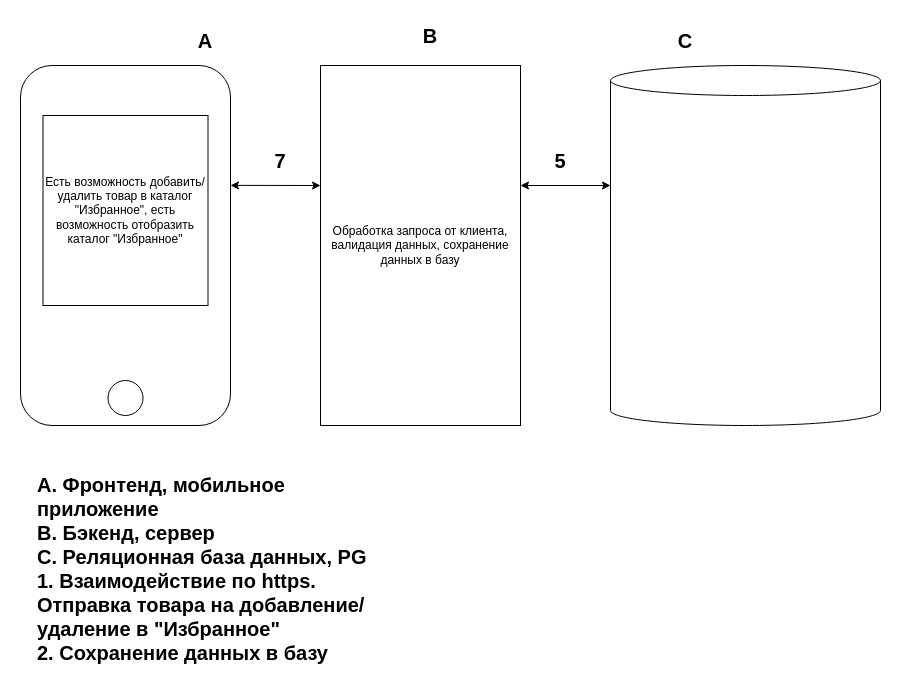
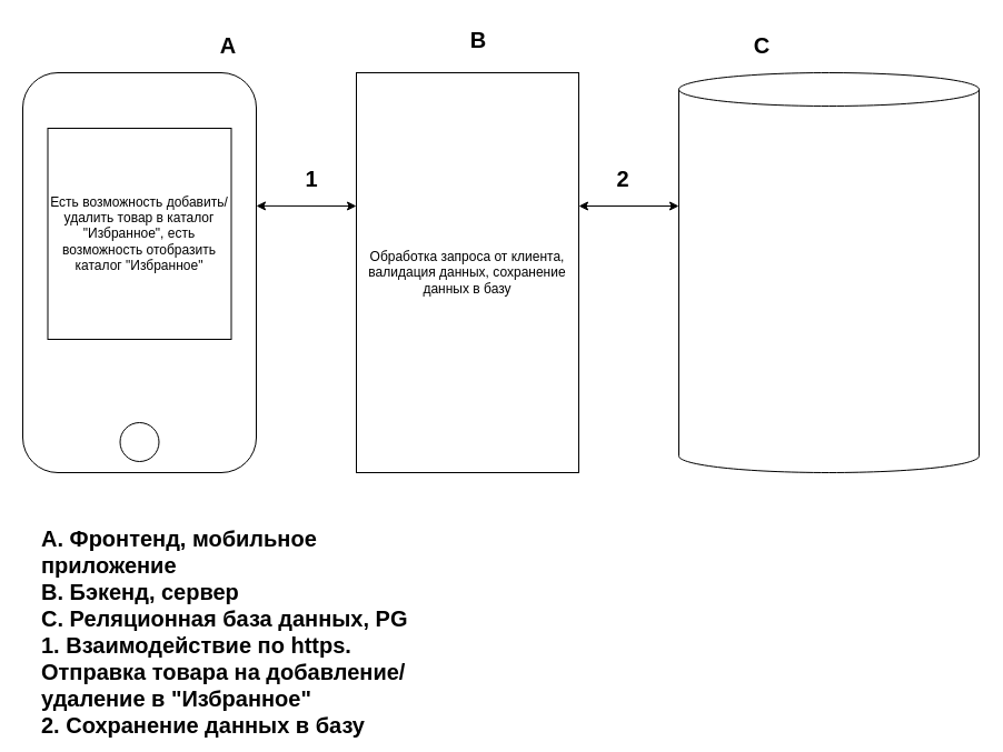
- <mxCell id="12" value="&lt;font style=&quot;font-size: 20px;&quot;&gt;&lt;b&gt;7&lt;/b&gt;&lt;/font&gt;" style="text;html=1;align=center;verticalAlign=middle;whiteSpace=wrap;rounded=0;" parent="1" vertex="1"><mxGeometry x="250" y="145" width="60" height="30" as="geometry" /></mxCell>
+ <mxCell id="12" value="&lt;font style=&quot;font-size: 20px;&quot;&gt;&lt;b&gt;1&lt;/b&gt;&lt;/font&gt;" style="text;html=1;align=center;verticalAlign=middle;whiteSpace=wrap;rounded=0;" parent="1" vertex="1"><mxGeometry x="250" y="145" width="60" height="30" as="geometry" /></mxCell>
- <mxCell id="13" value="&lt;font style=&quot;font-size: 20px;&quot;&gt;&lt;b&gt;5&lt;/b&gt;&lt;/font&gt;" style="text;html=1;align=center;verticalAlign=middle;whiteSpace=wrap;rounded=0;" parent="1" vertex="1"><mxGeometry x="530" y="145" width="60" height="30" as="geometry" /></mxCell>
+ <mxCell id="13" value="&lt;font style=&quot;font-size: 20px;&quot;&gt;&lt;b&gt;2&lt;/b&gt;&lt;/font&gt;" style="text;html=1;align=center;verticalAlign=middle;whiteSpace=wrap;rounded=0;" parent="1" vertex="1"><mxGeometry x="530" y="145" width="60" height="30" as="geometry" /></mxCell>
